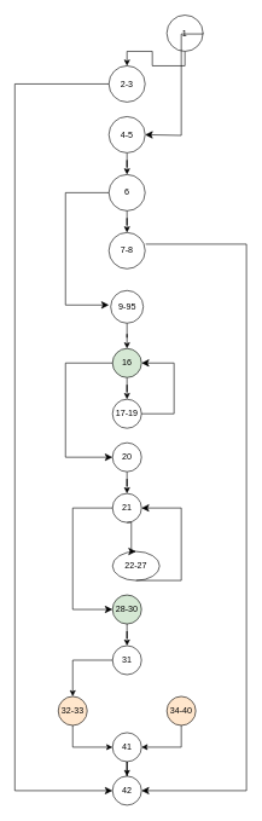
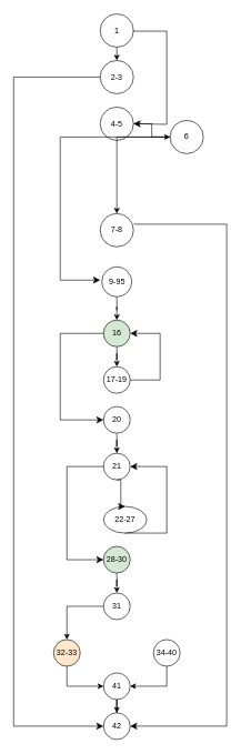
- <mxCell id="3" value="1" style="ellipse;whiteSpace=wrap;html=1;aspect=fixed;" parent="1" vertex="1"><mxGeometry x="230" y="20" width="50" height="50" as="geometry" /></mxCell>
+ <mxCell id="3" value="1" style="ellipse;whiteSpace=wrap;html=1;aspect=fixed;" parent="1" vertex="1"><mxGeometry x="150" y="20" width="50" height="50" as="geometry" /></mxCell>
- <mxCell id="8" value="6" style="ellipse;whiteSpace=wrap;html=1;aspect=fixed;" parent="1" vertex="1"><mxGeometry x="150" y="240" width="50" height="50" as="geometry" /></mxCell>
+ <mxCell id="8" value="6" style="ellipse;whiteSpace=wrap;html=1;aspect=fixed;" parent="1" vertex="1"><mxGeometry x="255" y="180" width="50" height="50" as="geometry" /></mxCell>
- <mxCell id="33" value="34-40" style="ellipse;whiteSpace=wrap;html=1;aspect=fixed;fillColor=#ffe6cc;" parent="1" vertex="1"><mxGeometry x="230" y="960" width="40" height="40" as="geometry" /></mxCell>
+ <mxCell id="33" value="34-40" style="ellipse;whiteSpace=wrap;html=1;aspect=fixed;" parent="1" vertex="1"><mxGeometry x="230" y="960" width="40" height="40" as="geometry" /></mxCell>
